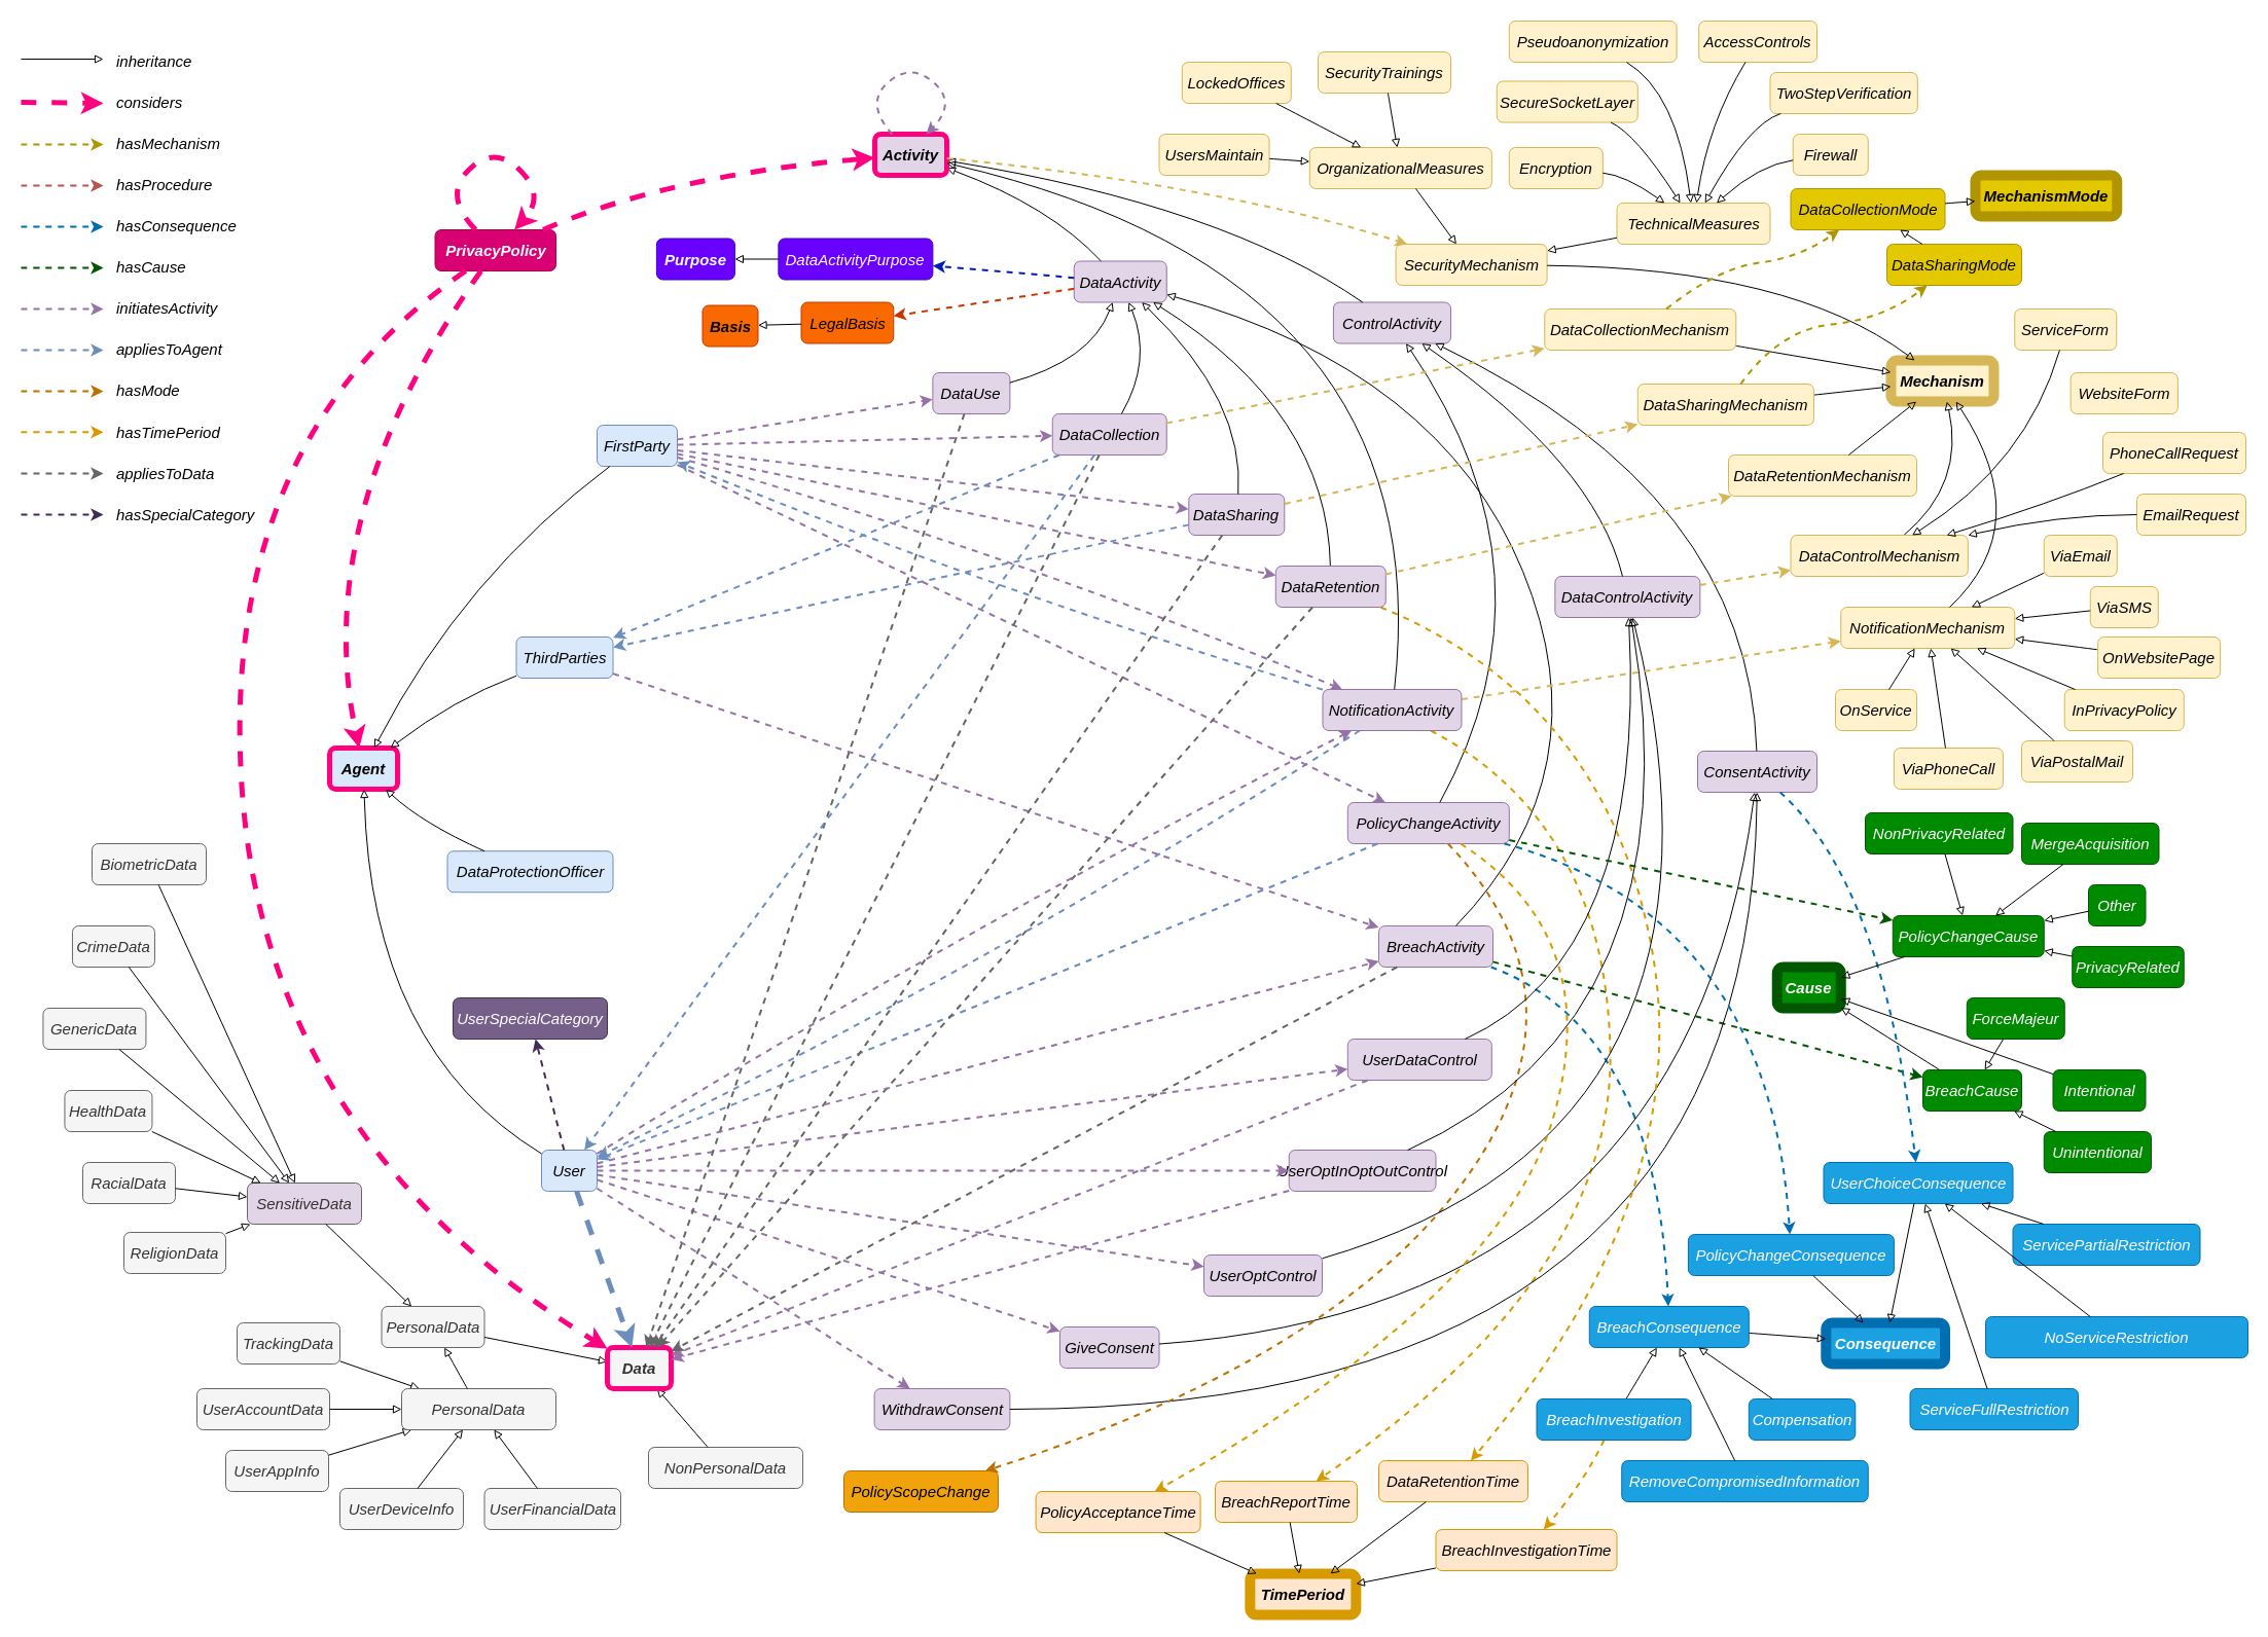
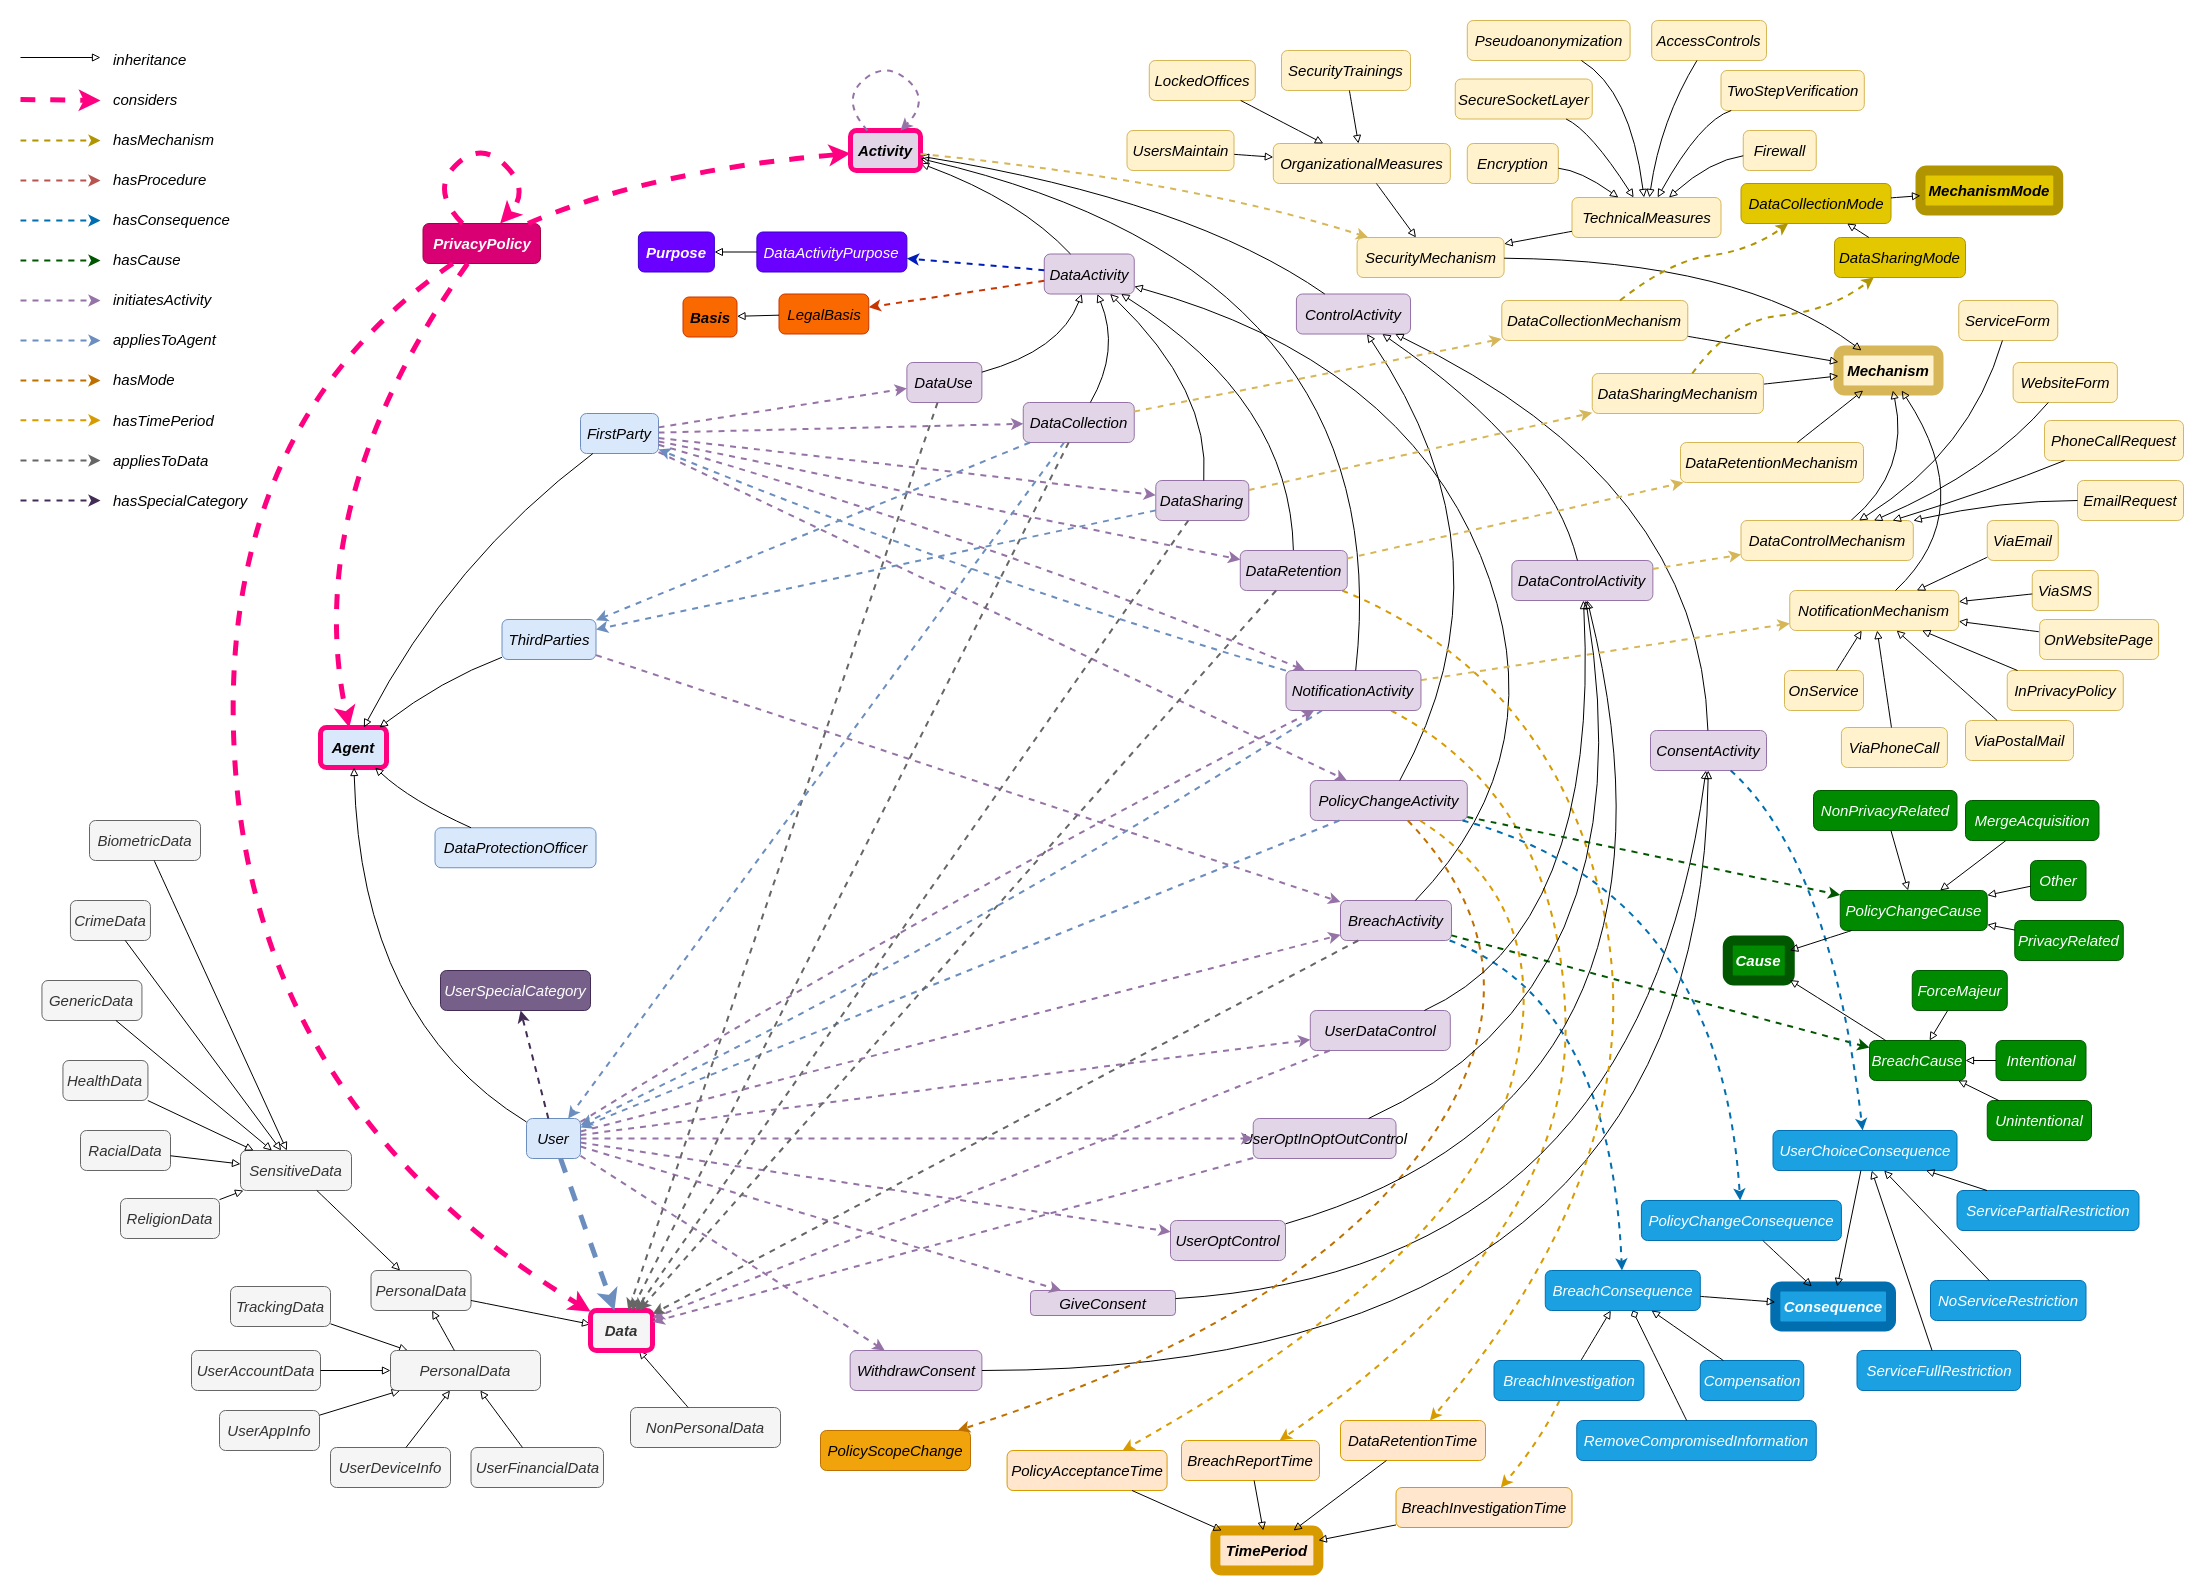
+ <mxCell id="137" value="" style="endArrow=block;html=1;endFill=0;fontSize=15;fontStyle=2;curved=1;shadow=0;fontFamily=Helvetica;" parent="1" source="112" target="136" edge="1"><mxGeometry width="50" height="50" relative="1" as="geometry"><mxPoint x="2604" y="-71" as="sourcePoint" /><mxPoint x="1793.151" y="-654.53" as="targetPoint" /><Array as="points"><mxPoint x="1990" y="470" /></Array></mxGeometry></mxCell>
- <mxCell id="97" value="" style="endArrow=block;html=1;endFill=0;fontSize=15;fontStyle=2;shadow=0;fontFamily=Helvetica;" parent="1" source="94" target="18" edge="1"><mxGeometry width="50" height="50" relative="1" as="geometry"><mxPoint x="2928.65" y="1500.979" as="sourcePoint" /><mxPoint x="2978.65" y="1483.121" as="targetPoint" /></mxGeometry></mxCell>
+ <mxCell id="97" value="" style="endArrow=block;html=1;endFill=0;fontSize=15;fontStyle=2;shadow=0;fontFamily=Helvetica;" parent="1" source="94" target="93" edge="1"><mxGeometry width="50" height="50" relative="1" as="geometry"><mxPoint x="2928.65" y="1500.979" as="sourcePoint" /><mxPoint x="2978.65" y="1483.121" as="targetPoint" /></mxGeometry></mxCell>
- <mxCell id="36" value="SensitiveData" style="rounded=1;whiteSpace=wrap;html=1;fillColor=#e1d5e7;fontColor=#333333;strokeColor=#666666;fontSize=15;fontStyle=2;shadow=0;fontFamily=Helvetica;" parent="1" vertex="1"><mxGeometry x="240" y="1150" width="111" height="40" as="geometry" /></mxCell>
+ <mxCell id="36" value="SensitiveData" style="rounded=1;whiteSpace=wrap;html=1;fillColor=#f5f5f5;fontColor=#333333;strokeColor=#666666;fontSize=15;fontStyle=2;shadow=0;fontFamily=Helvetica;" parent="1" vertex="1"><mxGeometry x="240" y="1150" width="111" height="40" as="geometry" /></mxCell>
- <mxCell id="159" value="NoServiceRestriction" style="rounded=1;whiteSpace=wrap;html=1;fillColor=#1ba1e2;strokeColor=#006EAF;fontSize=15;fontStyle=2;fontColor=#ffffff;shadow=0;fontFamily=Helvetica;" parent="1" vertex="1"><mxGeometry x="1930" y="1280" width="255" height="40" as="geometry" /></mxCell>
+ <mxCell id="159" value="NoServiceRestriction" style="rounded=1;whiteSpace=wrap;html=1;fillColor=#1ba1e2;strokeColor=#006EAF;fontSize=15;fontStyle=2;fontColor=#ffffff;shadow=0;fontFamily=Helvetica;" parent="1" vertex="1"><mxGeometry x="1930" y="1280" width="155.5" height="40" as="geometry" /></mxCell>
- <mxCell id="108" value="GiveConsent" style="rounded=1;whiteSpace=wrap;html=1;fillColor=#e1d5e7;strokeColor=#9673a6;fontSize=15;fontStyle=2;shadow=0;fontFamily=Helvetica;" parent="1" vertex="1"><mxGeometry x="1030" y="1290" width="96.5" height="40" as="geometry" /></mxCell>
+ <mxCell id="108" value="GiveConsent" style="rounded=1;whiteSpace=wrap;html=1;fillColor=#e1d5e7;strokeColor=#9673a6;fontSize=15;fontStyle=2;shadow=0;fontFamily=Helvetica;" parent="1" vertex="1"><mxGeometry x="1030" y="1290" width="145" height="25" as="geometry" /></mxCell>
- <mxCell id="26" value="" style="endArrow=block;html=1;endFill=0;fontSize=15;fontStyle=2;shadow=0;fontFamily=Helvetica;curved=1;" parent="1" source="19" target="16" edge="1"><mxGeometry width="50" height="50" relative="1" as="geometry"><mxPoint x="2811.807" y="1728.1" as="sourcePoint" /><mxPoint x="2838.473" y="1748.1" as="targetPoint" /></mxGeometry></mxCell>
+ <mxCell id="26" value="" style="endArrow=diamond;html=1;endFill=0;fontSize=15;fontStyle=2;shadow=0;fontFamily=Helvetica;curved=1;" parent="1" source="19" target="16" edge="1"><mxGeometry width="50" height="50" relative="1" as="geometry"><mxPoint x="2811.807" y="1728.1" as="sourcePoint" /><mxPoint x="2838.473" y="1748.1" as="targetPoint" /></mxGeometry></mxCell>
